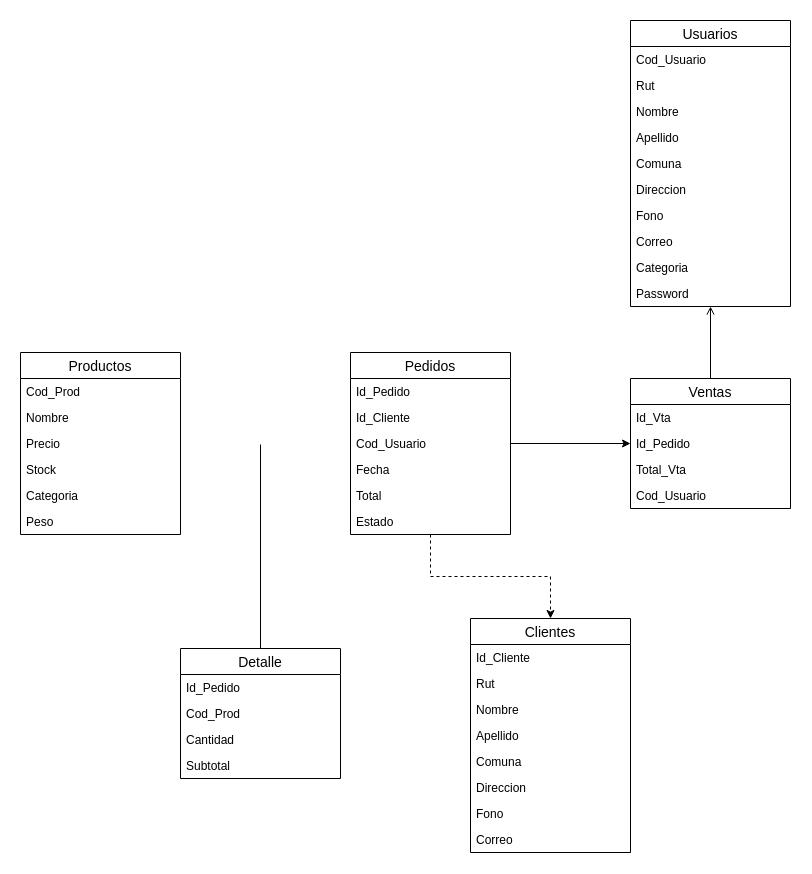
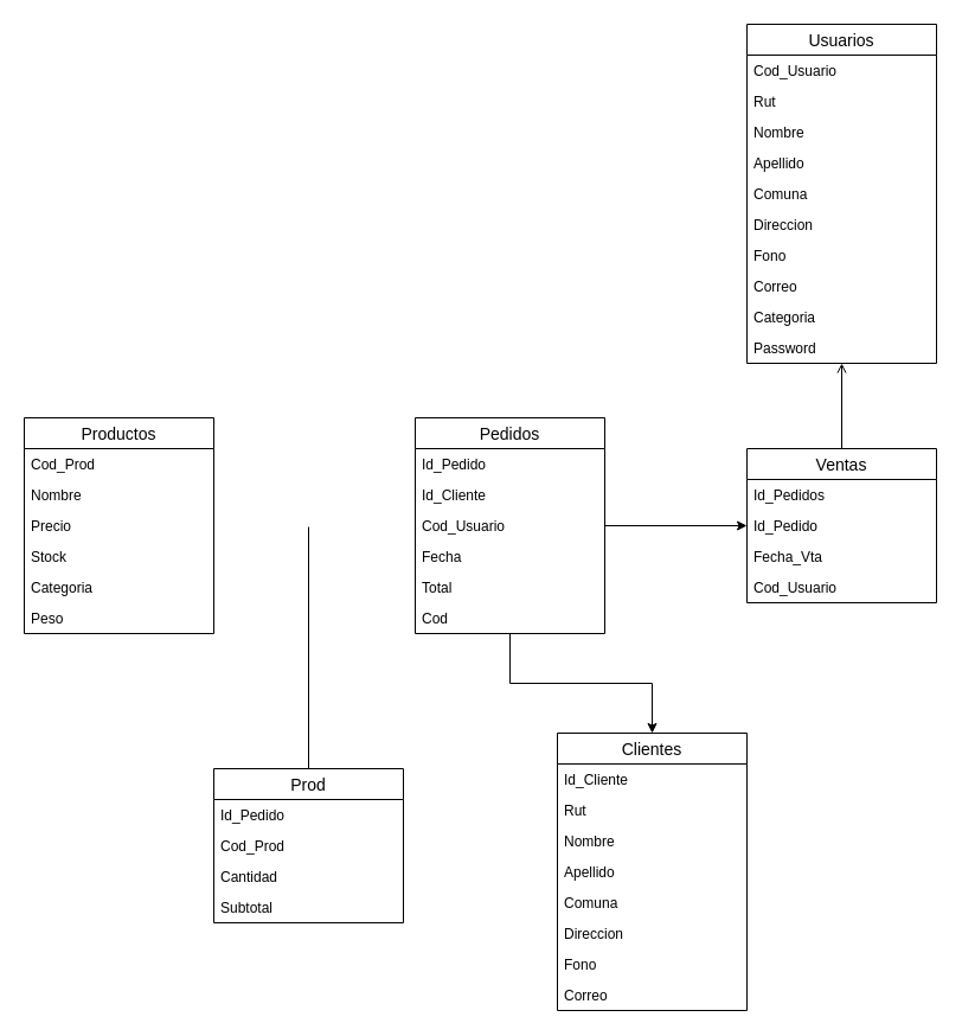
- <mxCell id="25" value="Id_Vta" style="text;strokeColor=none;fillColor=none;spacingLeft=4;spacingRight=4;overflow=hidden;rotatable=0;points=[[0,0.5],[1,0.5]];portConstraint=eastwest;fontSize=12;" parent="24" vertex="1"><mxGeometry y="26" width="160" height="26" as="geometry" /></mxCell>
+ <mxCell id="25" value="Id_Pedidos" style="text;strokeColor=none;fillColor=none;spacingLeft=4;spacingRight=4;overflow=hidden;rotatable=0;points=[[0,0.5],[1,0.5]];portConstraint=eastwest;fontSize=12;" parent="24" vertex="1"><mxGeometry y="26" width="160" height="26" as="geometry" /></mxCell>
- <mxCell id="27" value="Total_Vta" style="text;strokeColor=none;fillColor=none;spacingLeft=4;spacingRight=4;overflow=hidden;rotatable=0;points=[[0,0.5],[1,0.5]];portConstraint=eastwest;fontSize=12;" parent="24" vertex="1"><mxGeometry y="78" width="160" height="26" as="geometry" /></mxCell>
+ <mxCell id="27" value="Fecha_Vta" style="text;strokeColor=none;fillColor=none;spacingLeft=4;spacingRight=4;overflow=hidden;rotatable=0;points=[[0,0.5],[1,0.5]];portConstraint=eastwest;fontSize=12;" parent="24" vertex="1"><mxGeometry y="78" width="160" height="26" as="geometry" /></mxCell>
- <mxCell id="23" value="Estado" style="text;strokeColor=none;fillColor=none;spacingLeft=4;spacingRight=4;overflow=hidden;rotatable=0;points=[[0,0.5],[1,0.5]];portConstraint=eastwest;fontSize=12;" parent="17" vertex="1"><mxGeometry y="156" width="160" height="26" as="geometry" /></mxCell>
+ <mxCell id="23" value="Cod" style="text;strokeColor=none;fillColor=none;spacingLeft=4;spacingRight=4;overflow=hidden;rotatable=0;points=[[0,0.5],[1,0.5]];portConstraint=eastwest;fontSize=12;" parent="17" vertex="1"><mxGeometry y="156" width="160" height="26" as="geometry" /></mxCell>
- <mxCell id="2" value="" style="edgeStyle=orthogonalEdgeStyle;rounded=0;orthogonalLoop=1;jettySize=auto;html=1;dashed=1;" parent="1" source="17" target="34" edge="1"><mxGeometry relative="1" as="geometry" /></mxCell>
+ <mxCell id="2" value="" style="edgeStyle=orthogonalEdgeStyle;rounded=0;orthogonalLoop=1;jettySize=auto;html=1;" parent="1" source="17" target="34" edge="1"><mxGeometry relative="1" as="geometry" /></mxCell>
- <mxCell id="29" value="Detalle" style="swimlane;fontStyle=0;childLayout=stackLayout;horizontal=1;startSize=26;horizontalStack=0;resizeParent=1;resizeParentMax=0;resizeLast=0;collapsible=1;marginBottom=0;align=center;fontSize=14;" parent="1" vertex="1"><mxGeometry x="180" y="648" width="160" height="130" as="geometry" /></mxCell>
+ <mxCell id="29" value="Prod" style="swimlane;fontStyle=0;childLayout=stackLayout;horizontal=1;startSize=26;horizontalStack=0;resizeParent=1;resizeParentMax=0;resizeLast=0;collapsible=1;marginBottom=0;align=center;fontSize=14;" parent="1" vertex="1"><mxGeometry x="180" y="648" width="160" height="130" as="geometry" /></mxCell>
